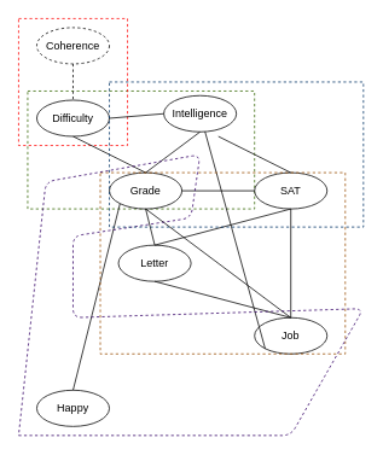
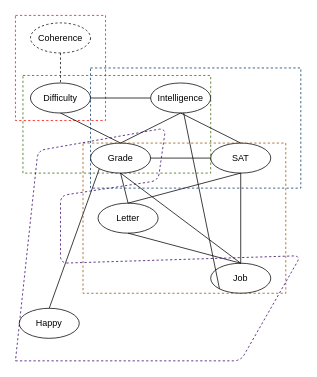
- <mxCell id="6" value="Intelligence" style="ellipse;whiteSpace=wrap;html=1;" parent="1" vertex="1"><mxGeometry x="180" y="105" width="80" height="40" as="geometry" /></mxCell>
+ <mxCell id="6" value="Intelligence" style="ellipse;whiteSpace=wrap;html=1;" parent="1" vertex="1"><mxGeometry x="200" y="110" width="80" height="40" as="geometry" /></mxCell>
- <mxCell id="11" value="Happy" style="ellipse;whiteSpace=wrap;html=1;" parent="1" vertex="1"><mxGeometry x="40" y="430" width="80" height="40" as="geometry" /></mxCell>
+ <mxCell id="11" value="Happy" style="ellipse;whiteSpace=wrap;html=1;" parent="1" vertex="1"><mxGeometry x="25" y="410" width="80" height="40" as="geometry" /></mxCell>
